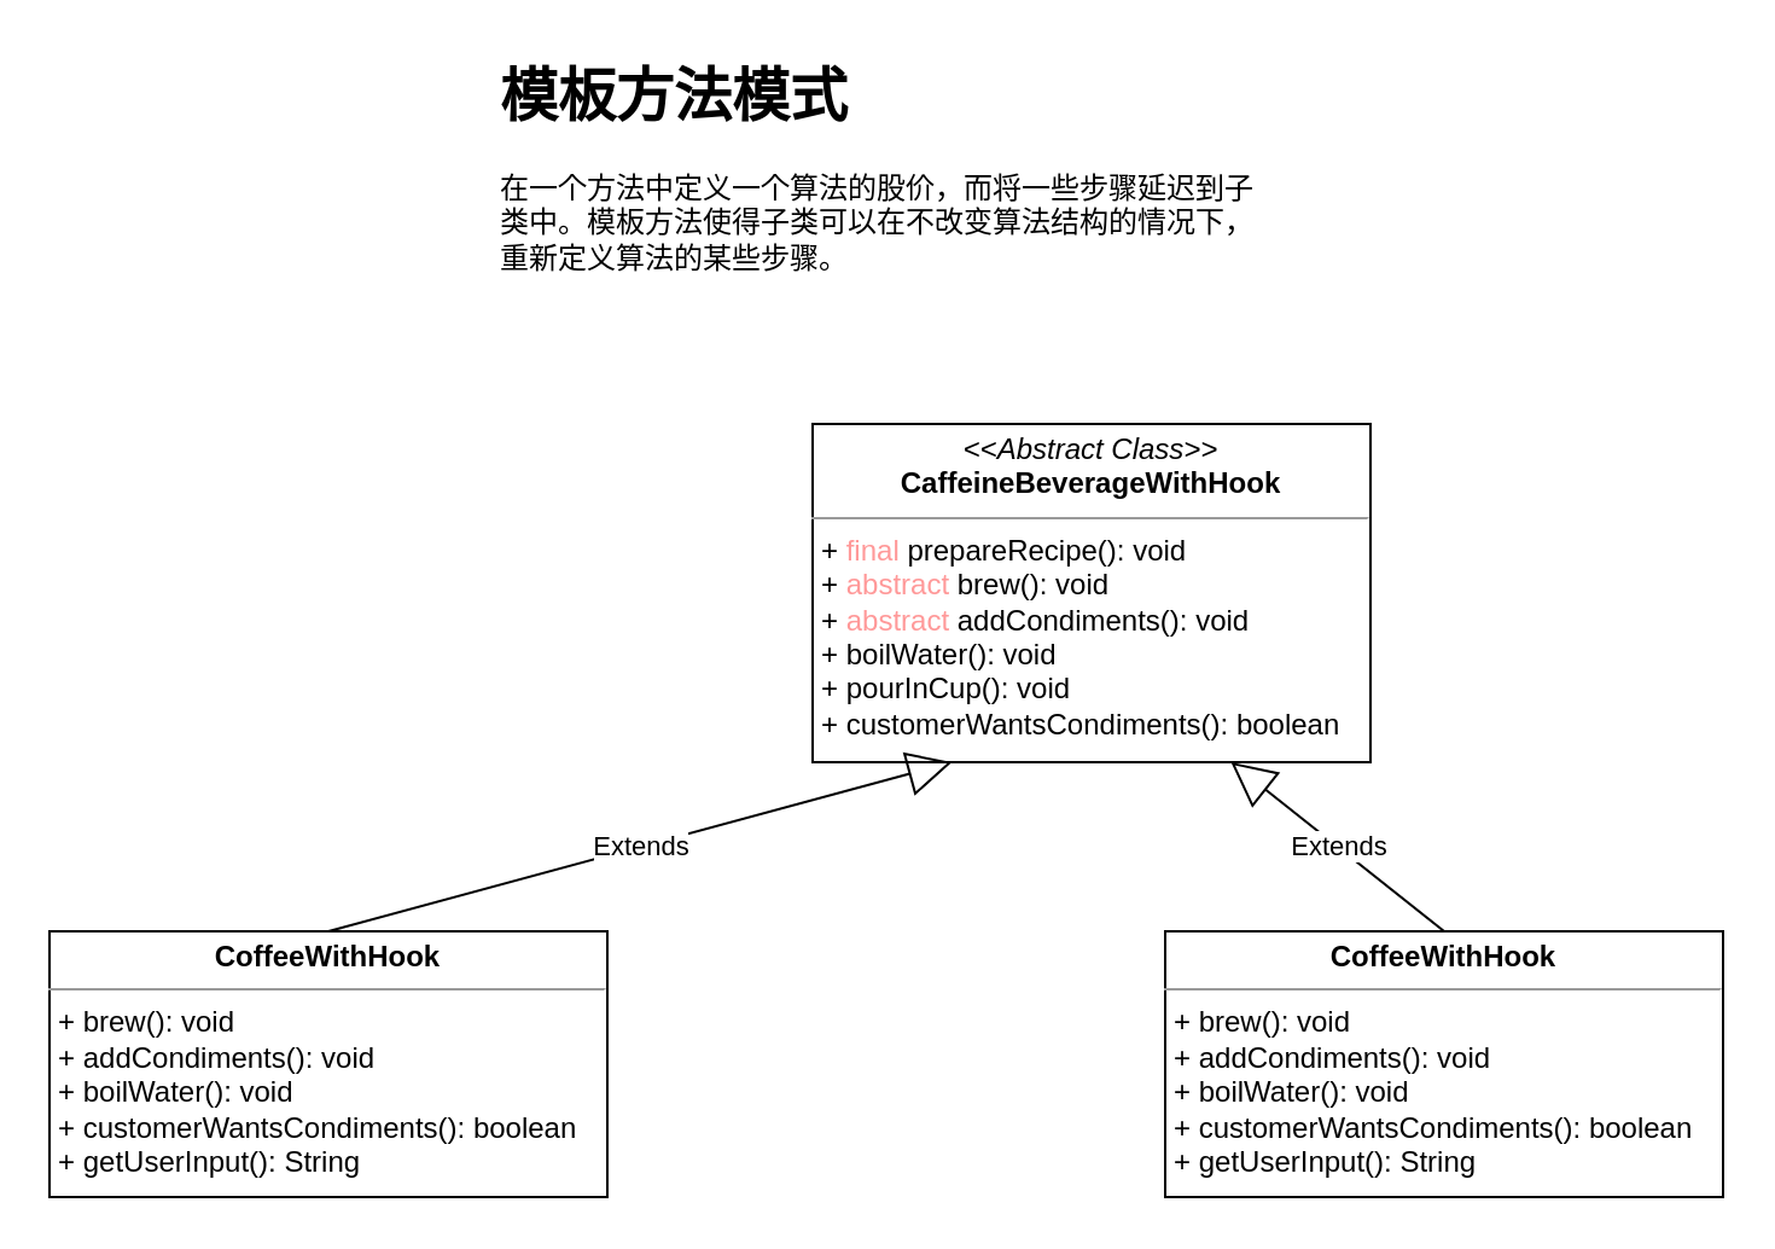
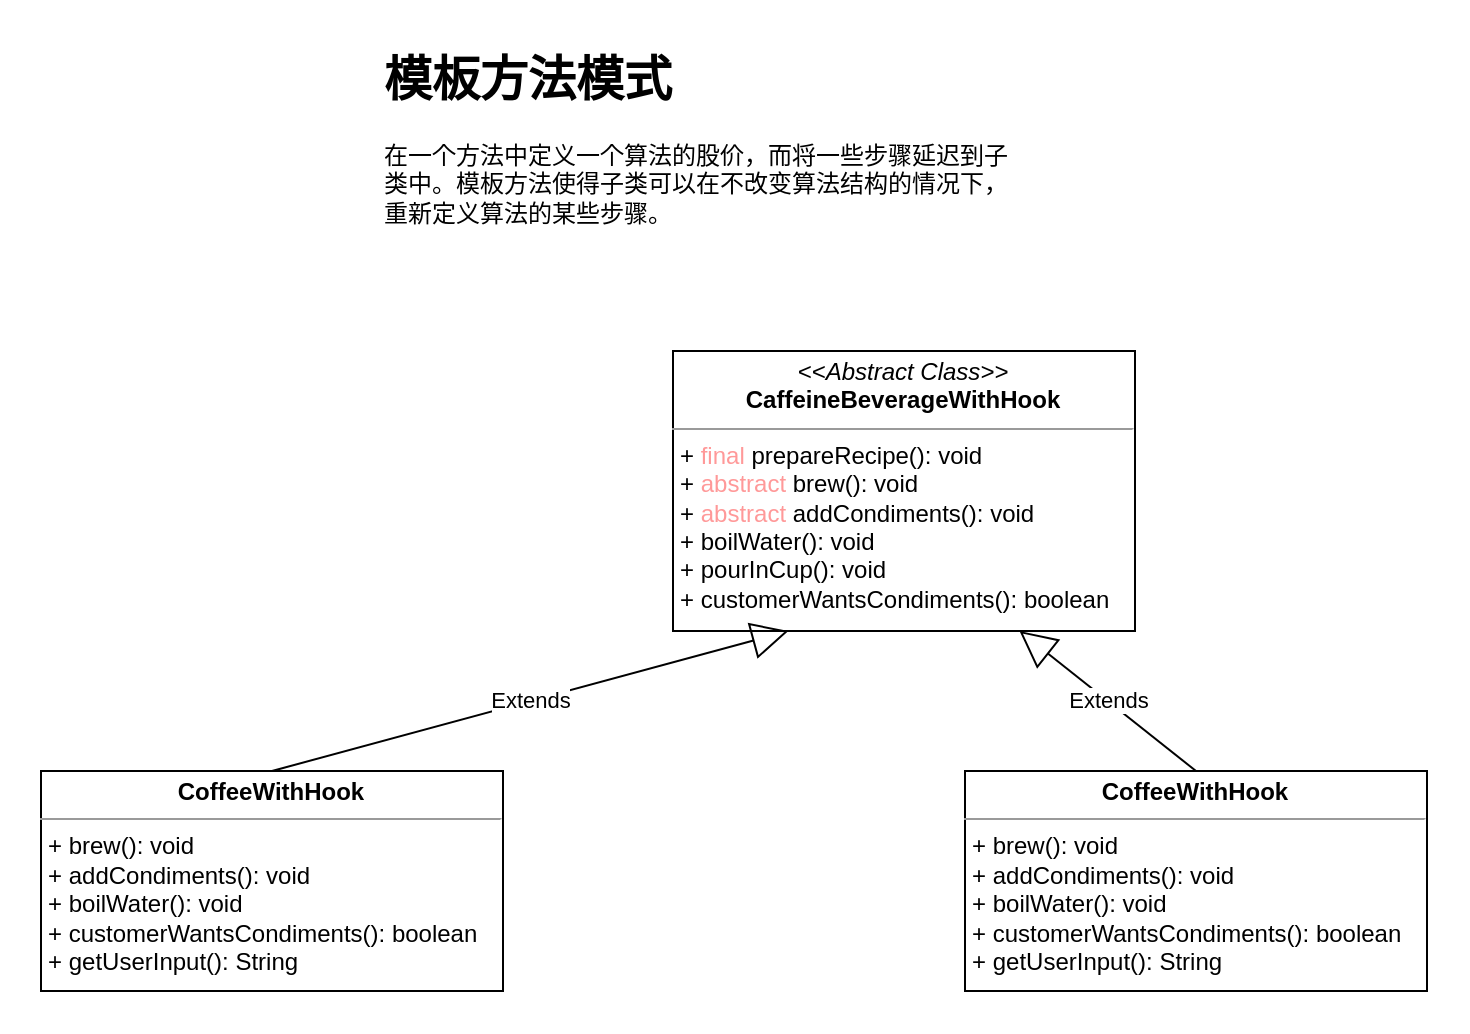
- <mxCell id="7" value="&lt;h1&gt;模板方法模式&lt;/h1&gt;&lt;p&gt;在一个方法中定义一个算法的股价，而将一些步骤延迟到子类中。模板方法使得子类可以在不改变算法结构的情况下，重新定义算法的某些步骤。&lt;/p&gt;" style="text;html=1;strokeColor=none;fillColor=none;spacing=5;spacingTop=-20;whiteSpace=wrap;overflow=hidden;rounded=0;fontFamily=Helvetica;fontColor=#000000;" vertex="1" parent="1"><mxGeometry x="202" y="20" width="330" height="120" as="geometry" /></mxCell>
+ <mxCell id="7" value="&lt;h1&gt;模板方法模式&lt;/h1&gt;&lt;p&gt;在一个方法中定义一个算法的股价，而将一些步骤延迟到子类中。模板方法使得子类可以在不改变算法结构的情况下，重新定义算法的某些步骤。&lt;/p&gt;" style="text;html=1;strokeColor=none;fillColor=none;spacing=5;spacingTop=-20;whiteSpace=wrap;overflow=hidden;rounded=0;fontFamily=Helvetica;fontColor=#000000;" vertex="1" parent="1"><mxGeometry x="187" y="20" width="330" height="120" as="geometry" /></mxCell>
